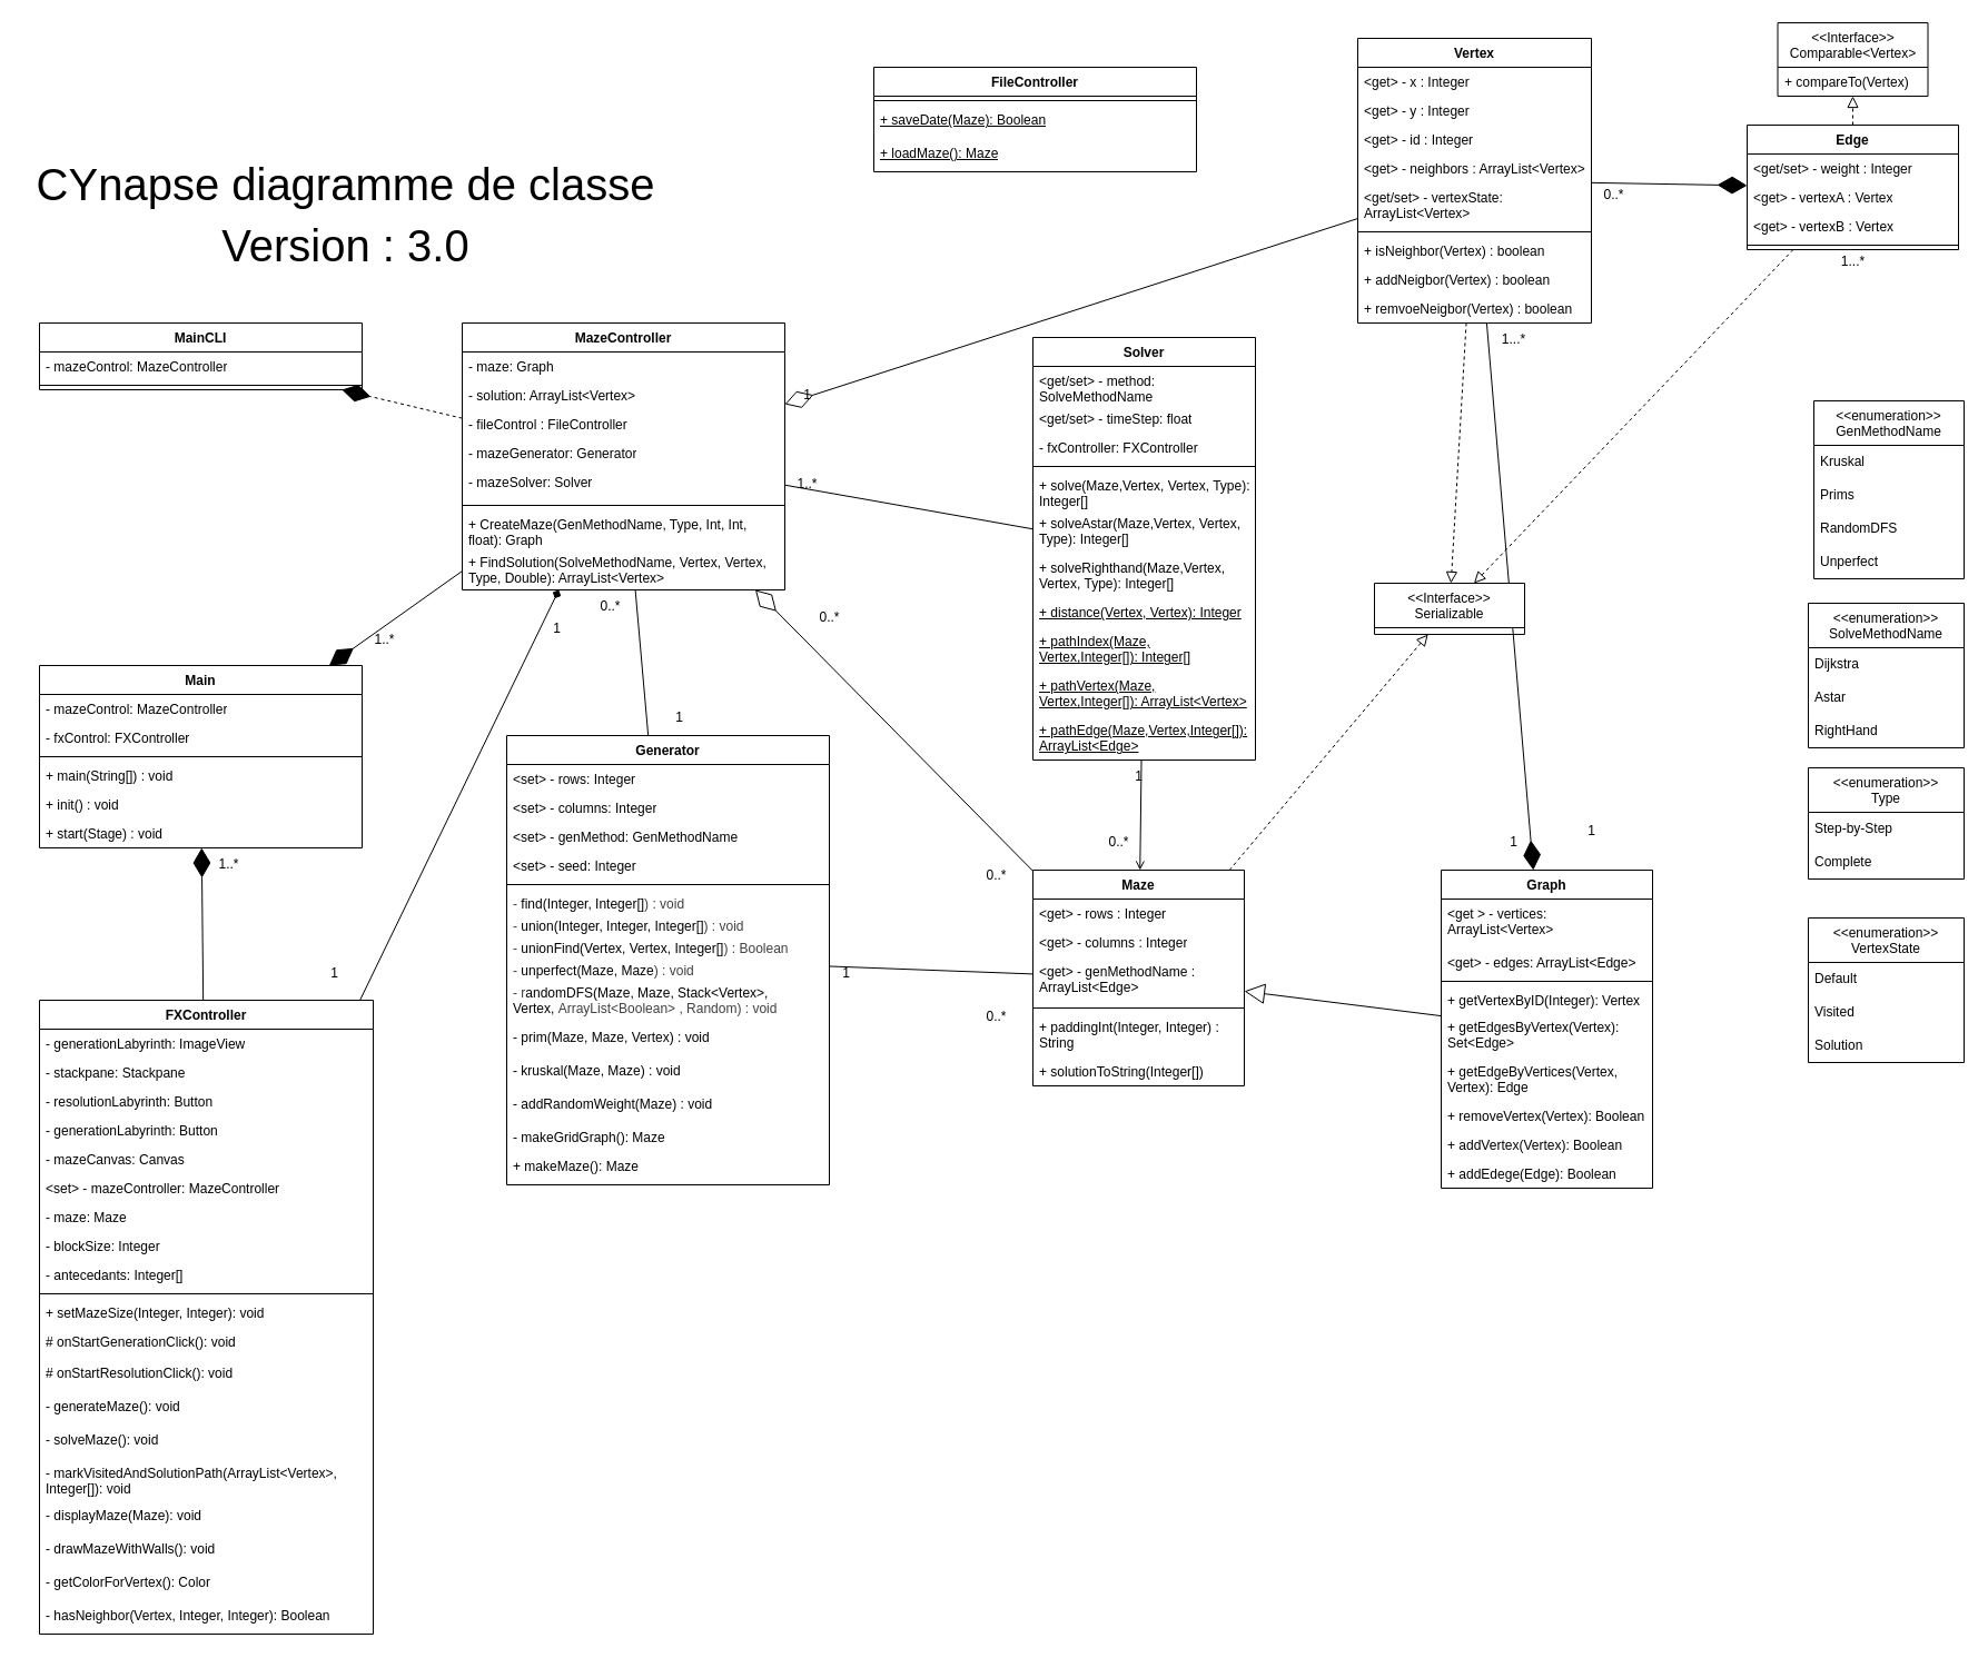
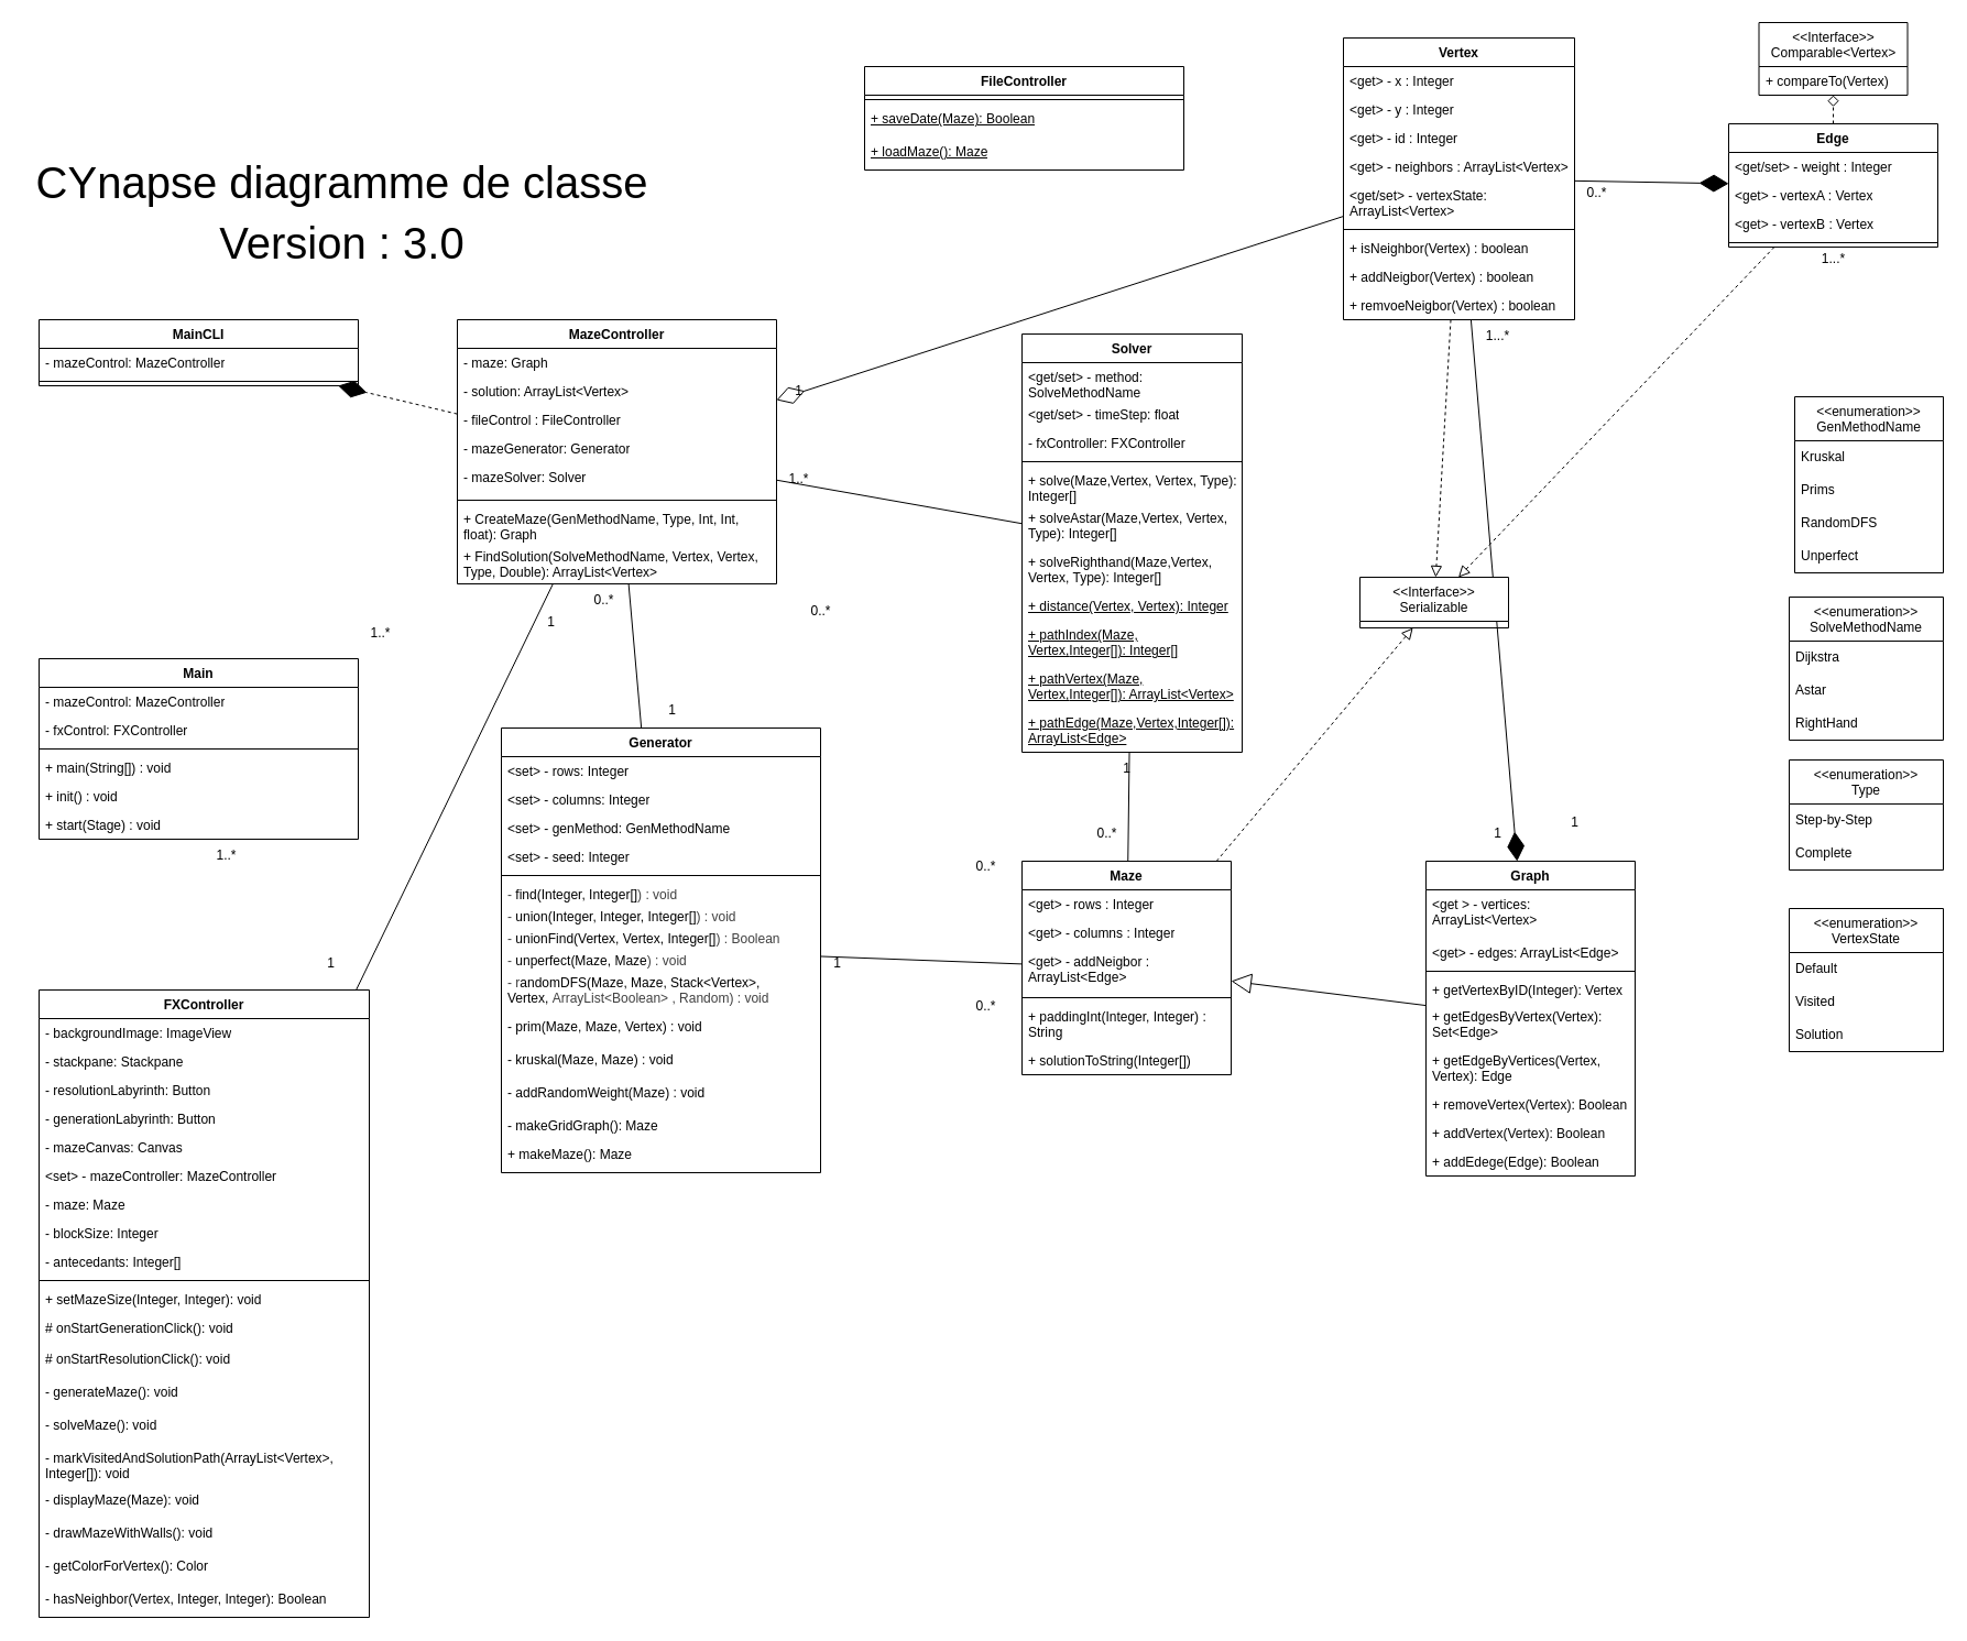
- <mxCell id="155" value="" style="endArrow=block;startArrow=none;endFill=0;startFill=0;endSize=8;html=1;verticalAlign=bottom;dashed=1;labelBackgroundColor=none;" parent="1" source="12" target="152" edge="1"><mxGeometry width="160" relative="1" as="geometry"><mxPoint x="1903" y="258.57" as="sourcePoint" /><mxPoint x="1768" y="259.57" as="targetPoint" /></mxGeometry></mxCell>
+ <mxCell id="155" value="" style="endArrow=diamond;startArrow=none;endFill=0;startFill=0;endSize=8;html=1;verticalAlign=bottom;dashed=1;labelBackgroundColor=none;" parent="1" source="12" target="152" edge="1"><mxGeometry width="160" relative="1" as="geometry"><mxPoint x="1903" y="258.57" as="sourcePoint" /><mxPoint x="1768" y="259.57" as="targetPoint" /></mxGeometry></mxCell>
- <mxCell id="125" value="" style="endArrow=diamond;html=1;rounded=0;" parent="1" source="63" target="84" edge="1"><mxGeometry width="50" height="50" relative="1" as="geometry"><mxPoint x="277" y="671" as="sourcePoint" /><mxPoint x="485" y="450" as="targetPoint" /></mxGeometry></mxCell>
+ <mxCell id="125" value="" style="endArrow=none;html=1;rounded=0;" parent="1" source="63" target="84" edge="1"><mxGeometry width="50" height="50" relative="1" as="geometry"><mxPoint x="277" y="671" as="sourcePoint" /><mxPoint x="485" y="450" as="targetPoint" /></mxGeometry></mxCell>
- <mxCell id="108" value="" style="endArrow=diamondThin;endFill=1;endSize=24;html=1;rounded=0;" parent="1" source="84" target="97" edge="1"><mxGeometry width="160" relative="1" as="geometry"><mxPoint x="915" y="602" as="sourcePoint" /><mxPoint x="692" y="470" as="targetPoint" /></mxGeometry></mxCell>
- <mxCell id="131" value="" style="endArrow=diamondThin;endFill=0;endSize=24;html=1;rounded=0;" parent="1" source="138" target="84" edge="1"><mxGeometry width="160" relative="1" as="geometry"><mxPoint x="1055" y="800" as="sourcePoint" /><mxPoint x="715" y="349" as="targetPoint" /><Array as="points" /></mxGeometry></mxCell>
- <mxCell id="145" value="" style="endArrow=open;html=1;" parent="1" source="48" target="138" edge="1"><mxGeometry width="50" height="50" relative="1" as="geometry"><mxPoint x="1011" y="630" as="sourcePoint" /><mxPoint x="1019" y="782" as="targetPoint" /></mxGeometry></mxCell>
+ <mxCell id="145" value="" style="endArrow=none;html=1;" parent="1" source="48" target="138" edge="1"><mxGeometry width="50" height="50" relative="1" as="geometry"><mxPoint x="1011" y="630" as="sourcePoint" /><mxPoint x="1019" y="782" as="targetPoint" /></mxGeometry></mxCell>
- <mxCell id="109" value="" style="endArrow=diamondThin;endFill=1;endSize=24;html=1;rounded=0;" parent="1" source="63" target="97" edge="1"><mxGeometry width="160" relative="1" as="geometry"><mxPoint x="425" y="454" as="sourcePoint" /><mxPoint x="335" y="490" as="targetPoint" /></mxGeometry></mxCell>
- <mxCell id="141" value="&amp;lt;get&amp;gt; - genMethodName : ArrayList&amp;lt;Edge&amp;gt;" style="text;strokeColor=none;fillColor=none;align=left;verticalAlign=top;spacingLeft=4;spacingRight=4;overflow=hidden;rotatable=0;points=[[0,0.5],[1,0.5]];portConstraint=eastwest;whiteSpace=wrap;html=1;" parent="138" vertex="1"><mxGeometry y="78" width="190" height="42" as="geometry" /></mxCell>
+ <mxCell id="141" value="&amp;lt;get&amp;gt; - addNeigbor : ArrayList&amp;lt;Edge&amp;gt;" style="text;strokeColor=none;fillColor=none;align=left;verticalAlign=top;spacingLeft=4;spacingRight=4;overflow=hidden;rotatable=0;points=[[0,0.5],[1,0.5]];portConstraint=eastwest;whiteSpace=wrap;html=1;" parent="138" vertex="1"><mxGeometry y="78" width="190" height="42" as="geometry" /></mxCell>
- <mxCell id="64" value="- generationLabyrinth: ImageView" style="text;strokeColor=none;fillColor=none;align=left;verticalAlign=top;spacingLeft=4;spacingRight=4;overflow=hidden;rotatable=0;points=[[0,0.5],[1,0.5]];portConstraint=eastwest;whiteSpace=wrap;html=1;" parent="63" vertex="1"><mxGeometry y="26" width="300" height="26" as="geometry" /></mxCell>
+ <mxCell id="64" value="- backgroundImage: ImageView" style="text;strokeColor=none;fillColor=none;align=left;verticalAlign=top;spacingLeft=4;spacingRight=4;overflow=hidden;rotatable=0;points=[[0,0.5],[1,0.5]];portConstraint=eastwest;whiteSpace=wrap;html=1;" parent="63" vertex="1"><mxGeometry y="26" width="300" height="26" as="geometry" /></mxCell>
